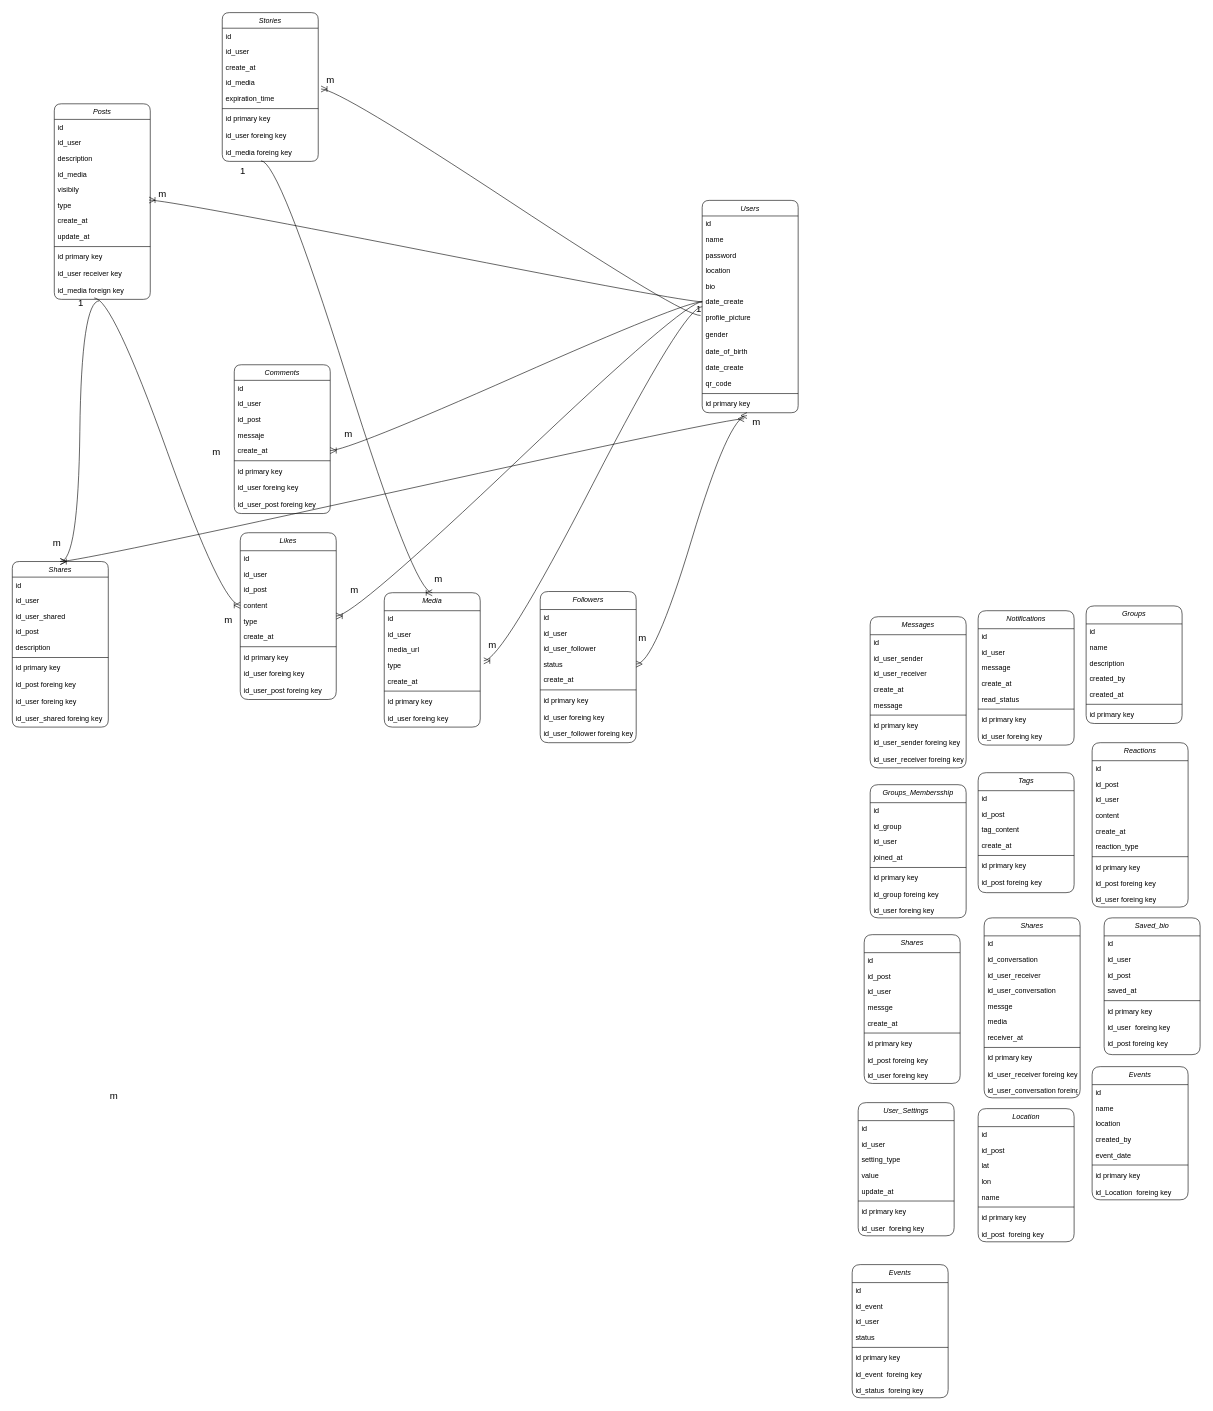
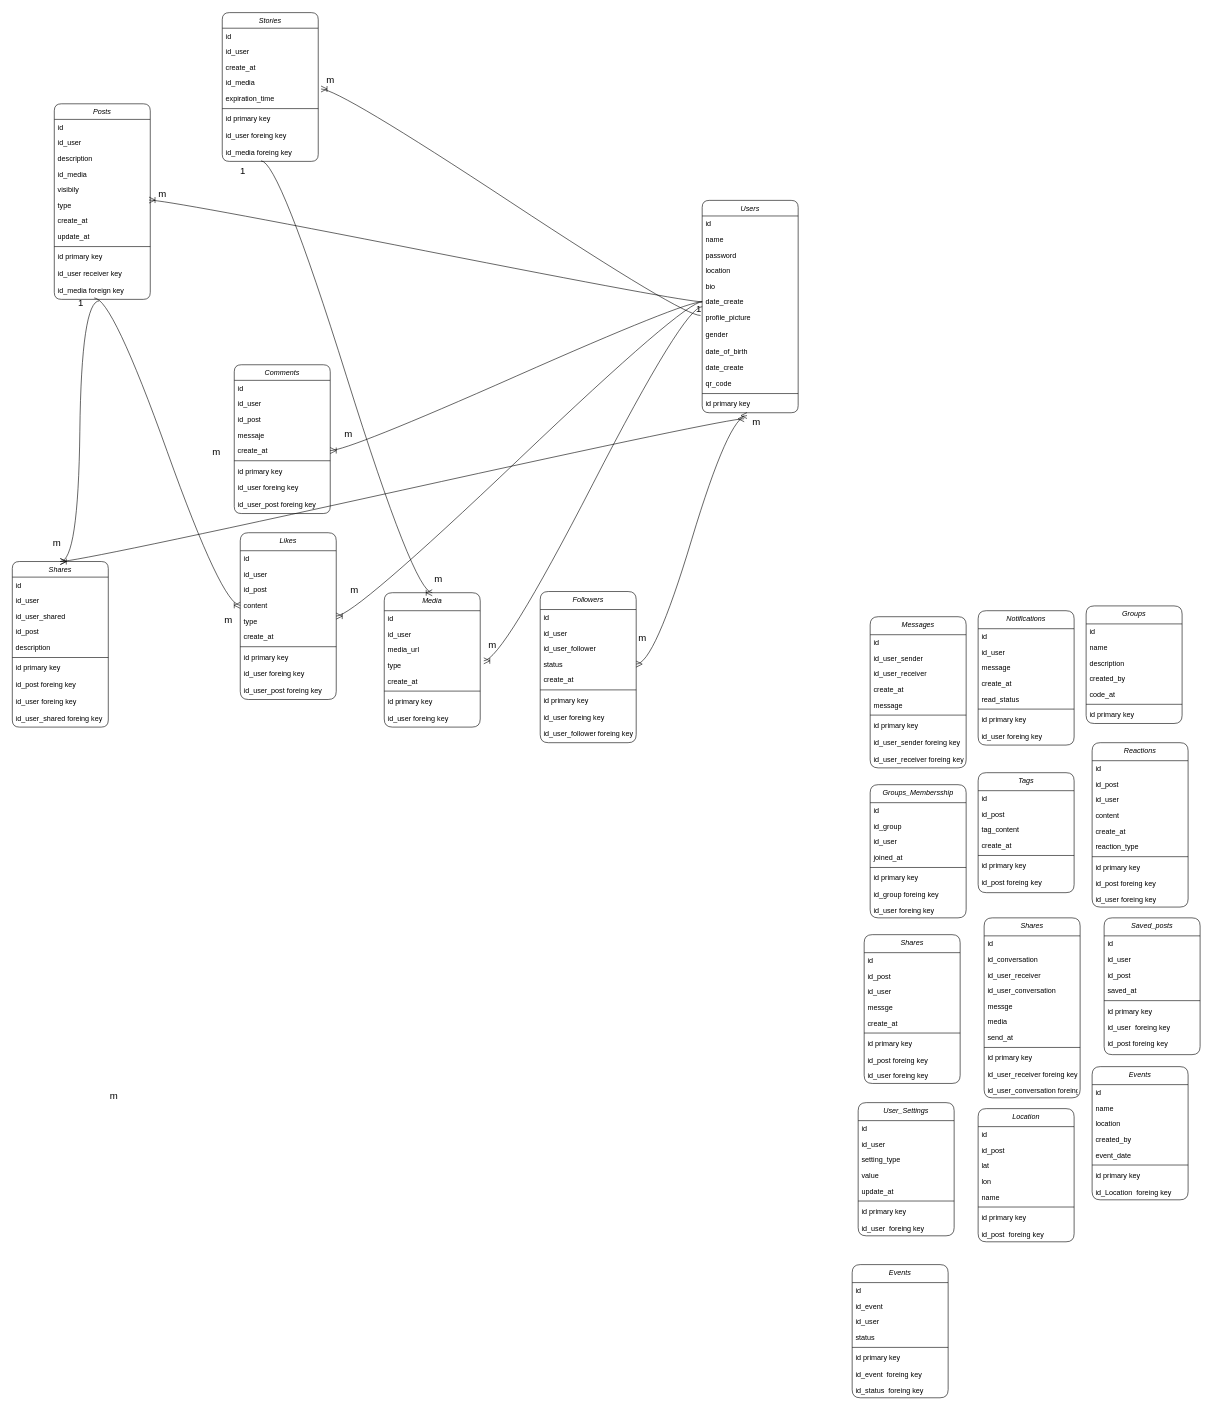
- <mxCell id="105" value="created_at" style="text;align=left;verticalAlign=top;spacingLeft=4;spacingRight=4;overflow=hidden;rotatable=0;points=[[0,0.5],[1,0.5]];portConstraint=eastwest;rounded=1;shadow=0;html=0;labelBackgroundColor=none;" parent="100" vertex="1"><mxGeometry y="134" width="160" height="26" as="geometry" /></mxCell>
+ <mxCell id="105" value="code_at" style="text;align=left;verticalAlign=top;spacingLeft=4;spacingRight=4;overflow=hidden;rotatable=0;points=[[0,0.5],[1,0.5]];portConstraint=eastwest;rounded=1;shadow=0;html=0;labelBackgroundColor=none;" parent="100" vertex="1"><mxGeometry y="134" width="160" height="26" as="geometry" /></mxCell>
- <mxCell id="158" value="Saved_bio" style="swimlane;fontStyle=2;align=center;verticalAlign=top;childLayout=stackLayout;horizontal=1;startSize=30;horizontalStack=0;resizeParent=1;resizeLast=0;collapsible=1;marginBottom=0;rounded=1;shadow=0;strokeWidth=1;labelBackgroundColor=none;" parent="1" vertex="1"><mxGeometry x="1840" y="1529" width="160" height="228" as="geometry"><mxRectangle x="230" y="140" width="160" height="26" as="alternateBounds" /></mxGeometry></mxCell>
+ <mxCell id="158" value="Saved_posts" style="swimlane;fontStyle=2;align=center;verticalAlign=top;childLayout=stackLayout;horizontal=1;startSize=30;horizontalStack=0;resizeParent=1;resizeLast=0;collapsible=1;marginBottom=0;rounded=1;shadow=0;strokeWidth=1;labelBackgroundColor=none;" parent="1" vertex="1"><mxGeometry x="1840" y="1529" width="160" height="228" as="geometry"><mxRectangle x="230" y="140" width="160" height="26" as="alternateBounds" /></mxGeometry></mxCell>
- <mxCell id="153" value="receiver_at" style="text;align=left;verticalAlign=top;spacingLeft=4;spacingRight=4;overflow=hidden;rotatable=0;points=[[0,0.5],[1,0.5]];portConstraint=eastwest;rounded=1;shadow=0;html=0;labelBackgroundColor=none;" parent="146" vertex="1"><mxGeometry y="186" width="160" height="26" as="geometry" /></mxCell>
+ <mxCell id="153" value="send_at" style="text;align=left;verticalAlign=top;spacingLeft=4;spacingRight=4;overflow=hidden;rotatable=0;points=[[0,0.5],[1,0.5]];portConstraint=eastwest;rounded=1;shadow=0;html=0;labelBackgroundColor=none;" parent="146" vertex="1"><mxGeometry y="186" width="160" height="26" as="geometry" /></mxCell>
